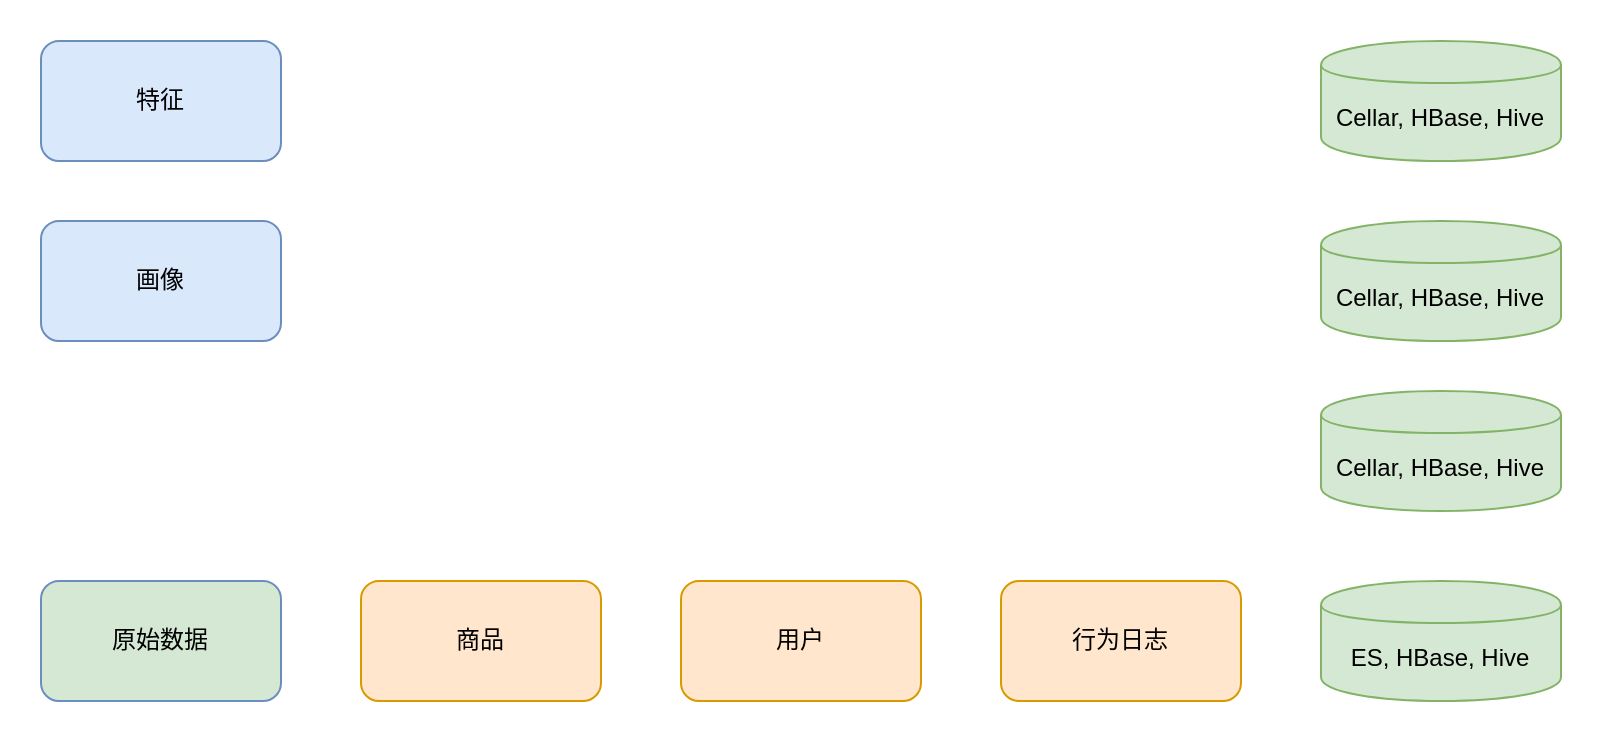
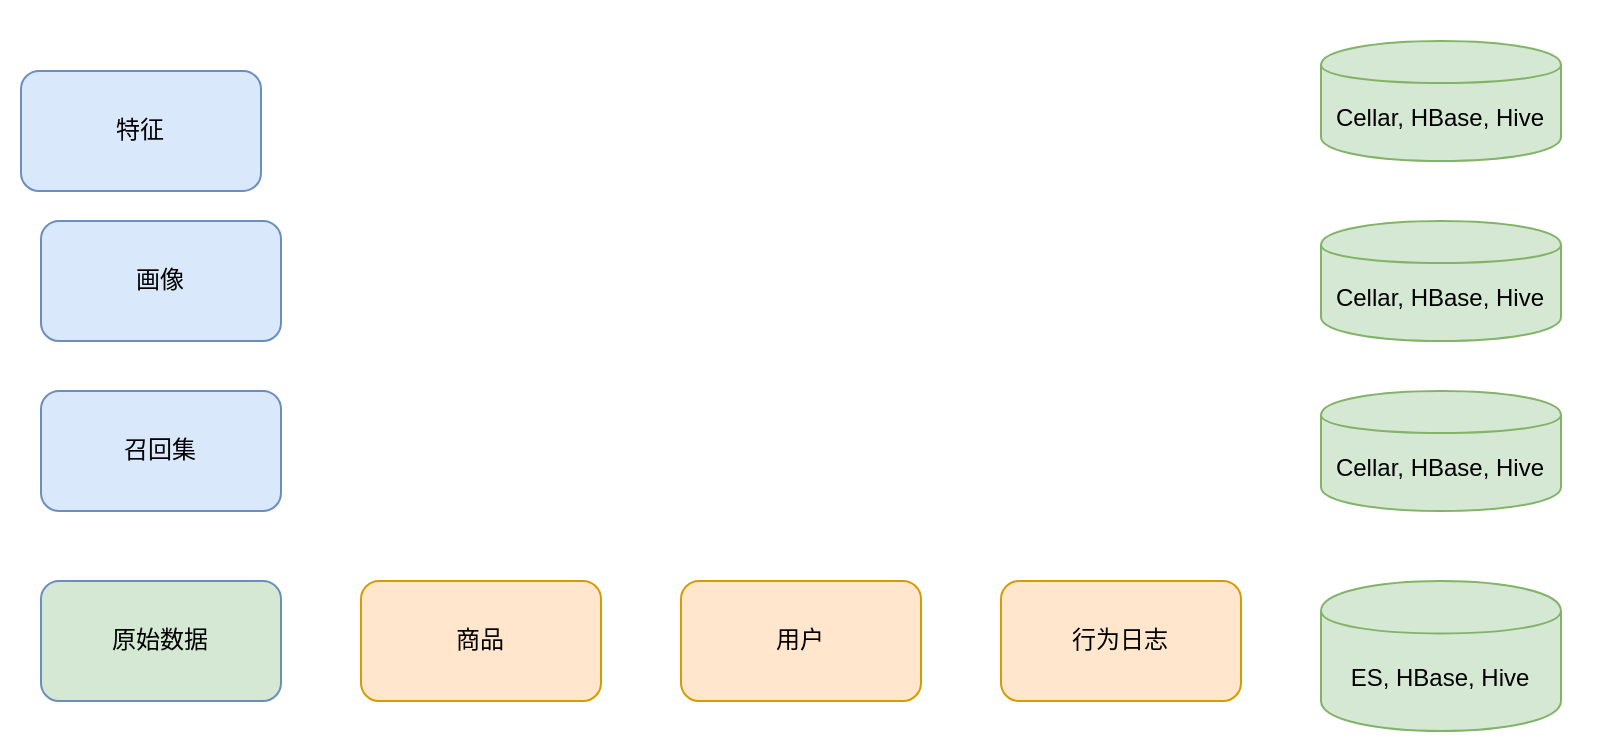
- <mxCell id="5" value="特征" style="rounded=1;whiteSpace=wrap;html=1;fillColor=#dae8fc;strokeColor=#6c8ebf;" vertex="1" parent="1"><mxGeometry x="20" y="20" width="120" height="60" as="geometry" /></mxCell>
+ <mxCell id="5" value="特征" style="rounded=1;whiteSpace=wrap;html=1;fillColor=#dae8fc;strokeColor=#6c8ebf;" vertex="1" parent="1"><mxGeometry x="10" y="35" width="120" height="60" as="geometry" /></mxCell>
+ <mxCell id="4" value="召回集&lt;br&gt;" style="rounded=1;whiteSpace=wrap;html=1;fillColor=#dae8fc;strokeColor=#6c8ebf;" vertex="1" parent="1"><mxGeometry x="20" y="195" width="120" height="60" as="geometry" /></mxCell>
- <mxCell id="9" value="ES, HBase, Hive&lt;br&gt;" style="shape=cylinder;whiteSpace=wrap;html=1;boundedLbl=1;backgroundOutline=1;fillColor=#d5e8d4;strokeColor=#82b366;" vertex="1" parent="1"><mxGeometry x="660" y="290" width="120" height="60" as="geometry" /></mxCell>
+ <mxCell id="9" value="ES, HBase, Hive&lt;br&gt;" style="shape=cylinder;whiteSpace=wrap;html=1;boundedLbl=1;backgroundOutline=1;fillColor=#d5e8d4;strokeColor=#82b366;" vertex="1" parent="1"><mxGeometry x="660" y="290" width="120" height="75" as="geometry" /></mxCell>
